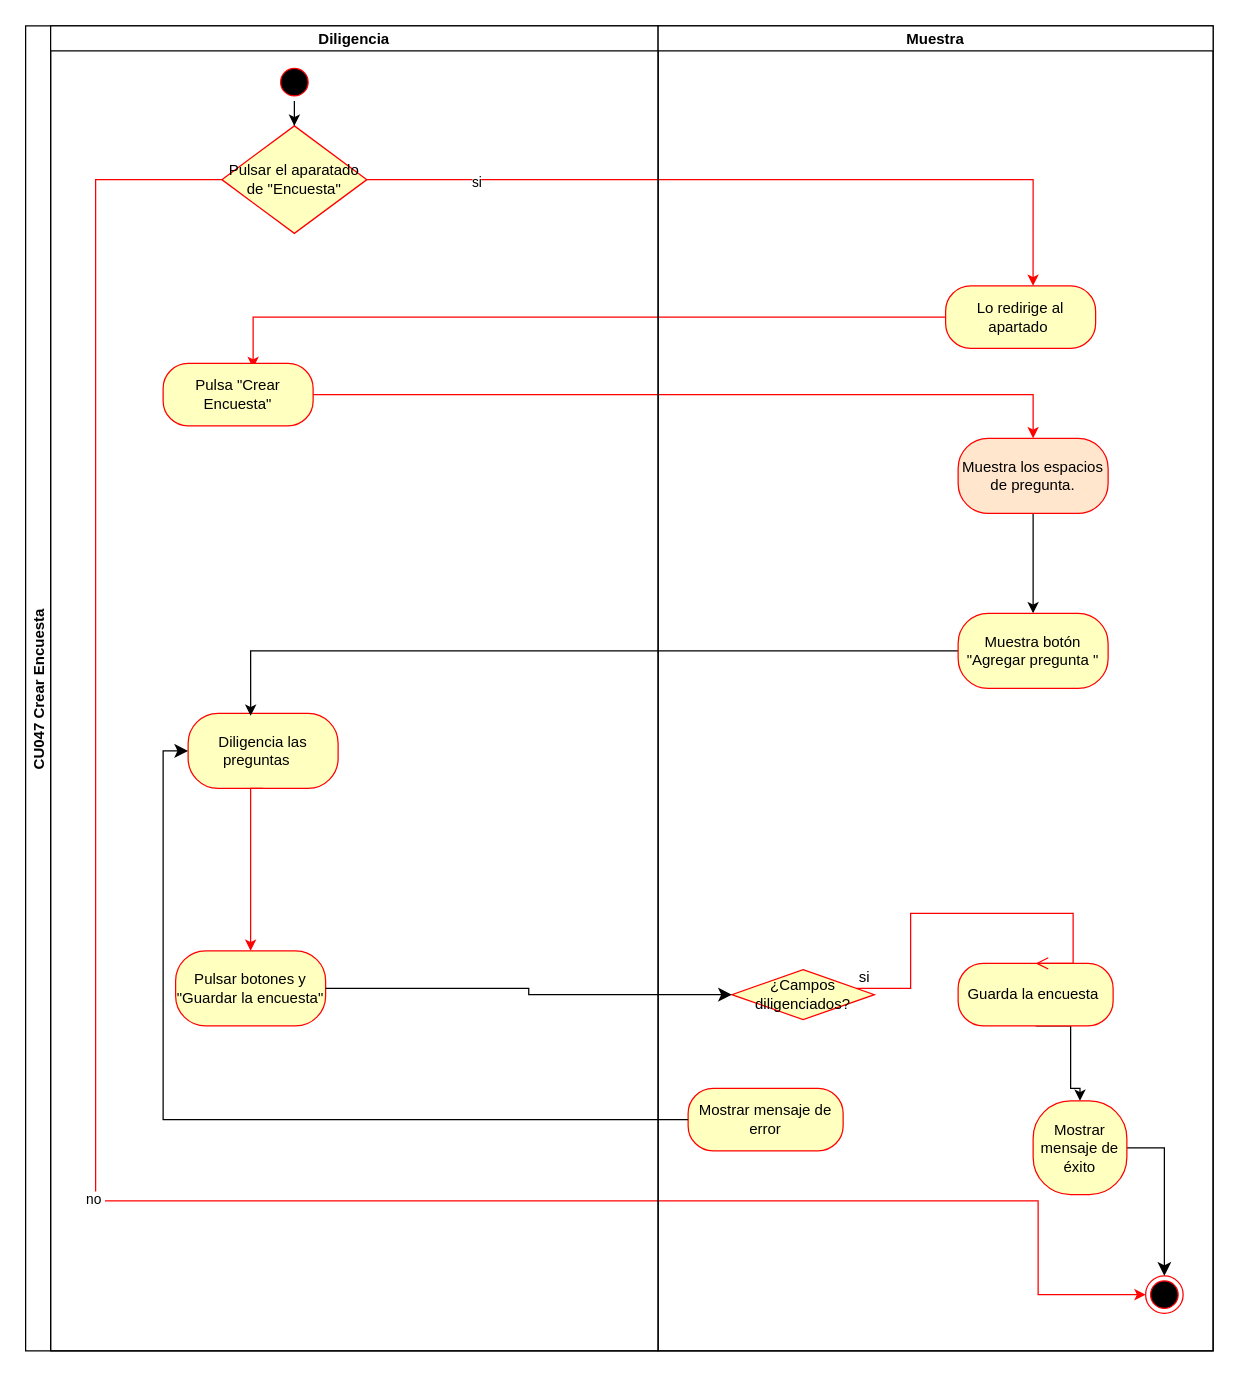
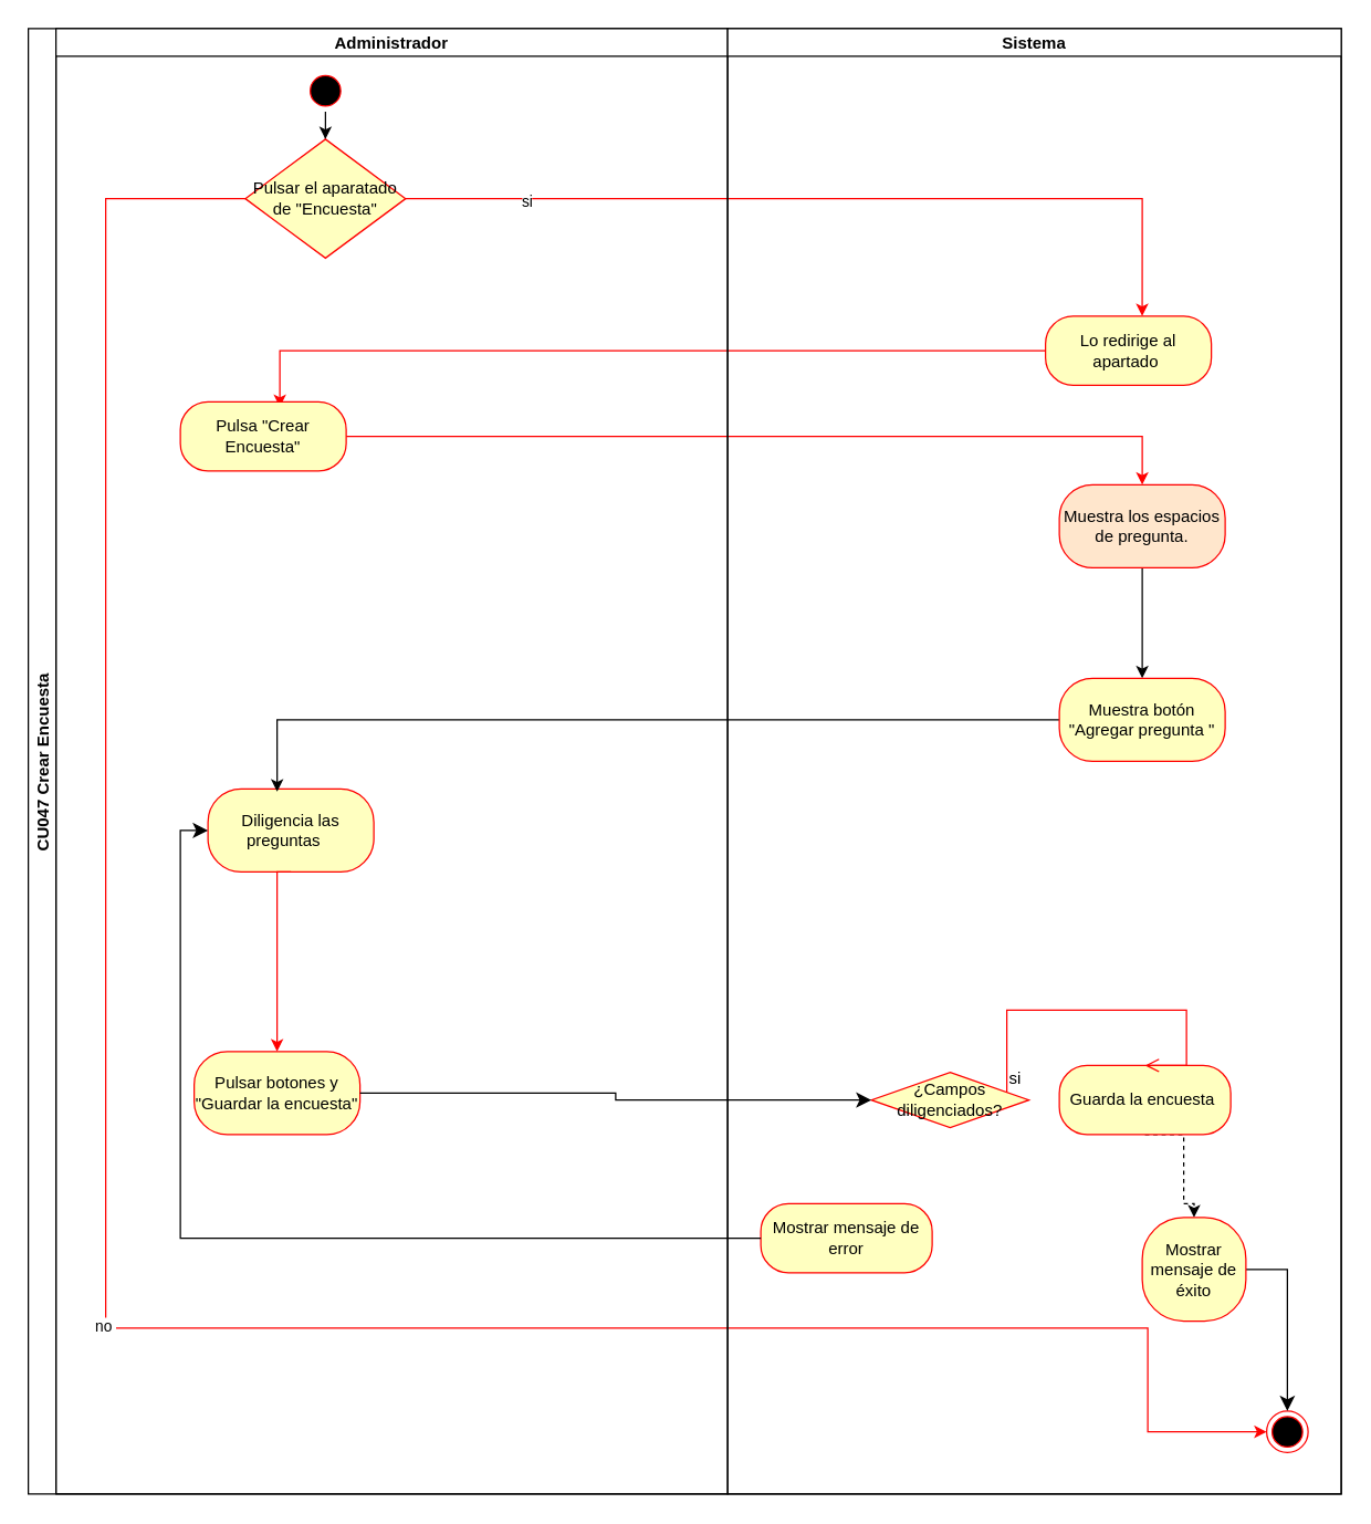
- <mxCell id="8" value="Diligencia" style="swimlane;startSize=20;" vertex="1" parent="2"><mxGeometry x="20" width="486" height="1060" as="geometry" /></mxCell>
+ <mxCell id="8" value="Administrador" style="swimlane;startSize=20;" vertex="1" parent="2"><mxGeometry x="20" width="486" height="1060" as="geometry" /></mxCell>
- <mxCell id="17" value="Muestra" style="swimlane;startSize=20;" vertex="1" parent="2"><mxGeometry x="506" width="444" height="1060" as="geometry" /></mxCell>
+ <mxCell id="17" value="Sistema" style="swimlane;startSize=20;" vertex="1" parent="2"><mxGeometry x="506" width="444" height="1060" as="geometry" /></mxCell>
- <mxCell id="27" value="¿Campos diligenciados?" style="rhombus;whiteSpace=wrap;html=1;fontColor=#000000;fillColor=#ffffc0;strokeColor=#ff0000;" vertex="1" parent="17"><mxGeometry x="59" y="755" width="114" height="40" as="geometry" /></mxCell>
+ <mxCell id="27" value="¿Campos diligenciados?" style="rhombus;whiteSpace=wrap;html=1;fontColor=#000000;fillColor=#ffffc0;strokeColor=#ff0000;" vertex="1" parent="17"><mxGeometry x="104" y="755" width="114" height="40" as="geometry" /></mxCell>
- <mxCell id="22" style="edgeStyle=orthogonalEdgeStyle;rounded=0;orthogonalLoop=1;jettySize=auto;html=1;entryX=0.5;entryY=0;entryDx=0;entryDy=0;exitX=0.5;exitY=1;exitDx=0;exitDy=0;" edge="1" parent="17" source="23" target="26"><mxGeometry relative="1" as="geometry"><Array as="points"><mxPoint x="330" y="800" /><mxPoint x="330" y="850" /></Array></mxGeometry></mxCell>
+ <mxCell id="22" style="edgeStyle=orthogonalEdgeStyle;rounded=0;orthogonalLoop=1;jettySize=auto;html=1;entryX=0.5;entryY=0;entryDx=0;entryDy=0;exitX=0.5;exitY=1;exitDx=0;exitDy=0;dashed=1;" edge="1" parent="17" source="23" target="26"><mxGeometry relative="1" as="geometry"><Array as="points"><mxPoint x="330" y="800" /><mxPoint x="330" y="850" /></Array></mxGeometry></mxCell>
